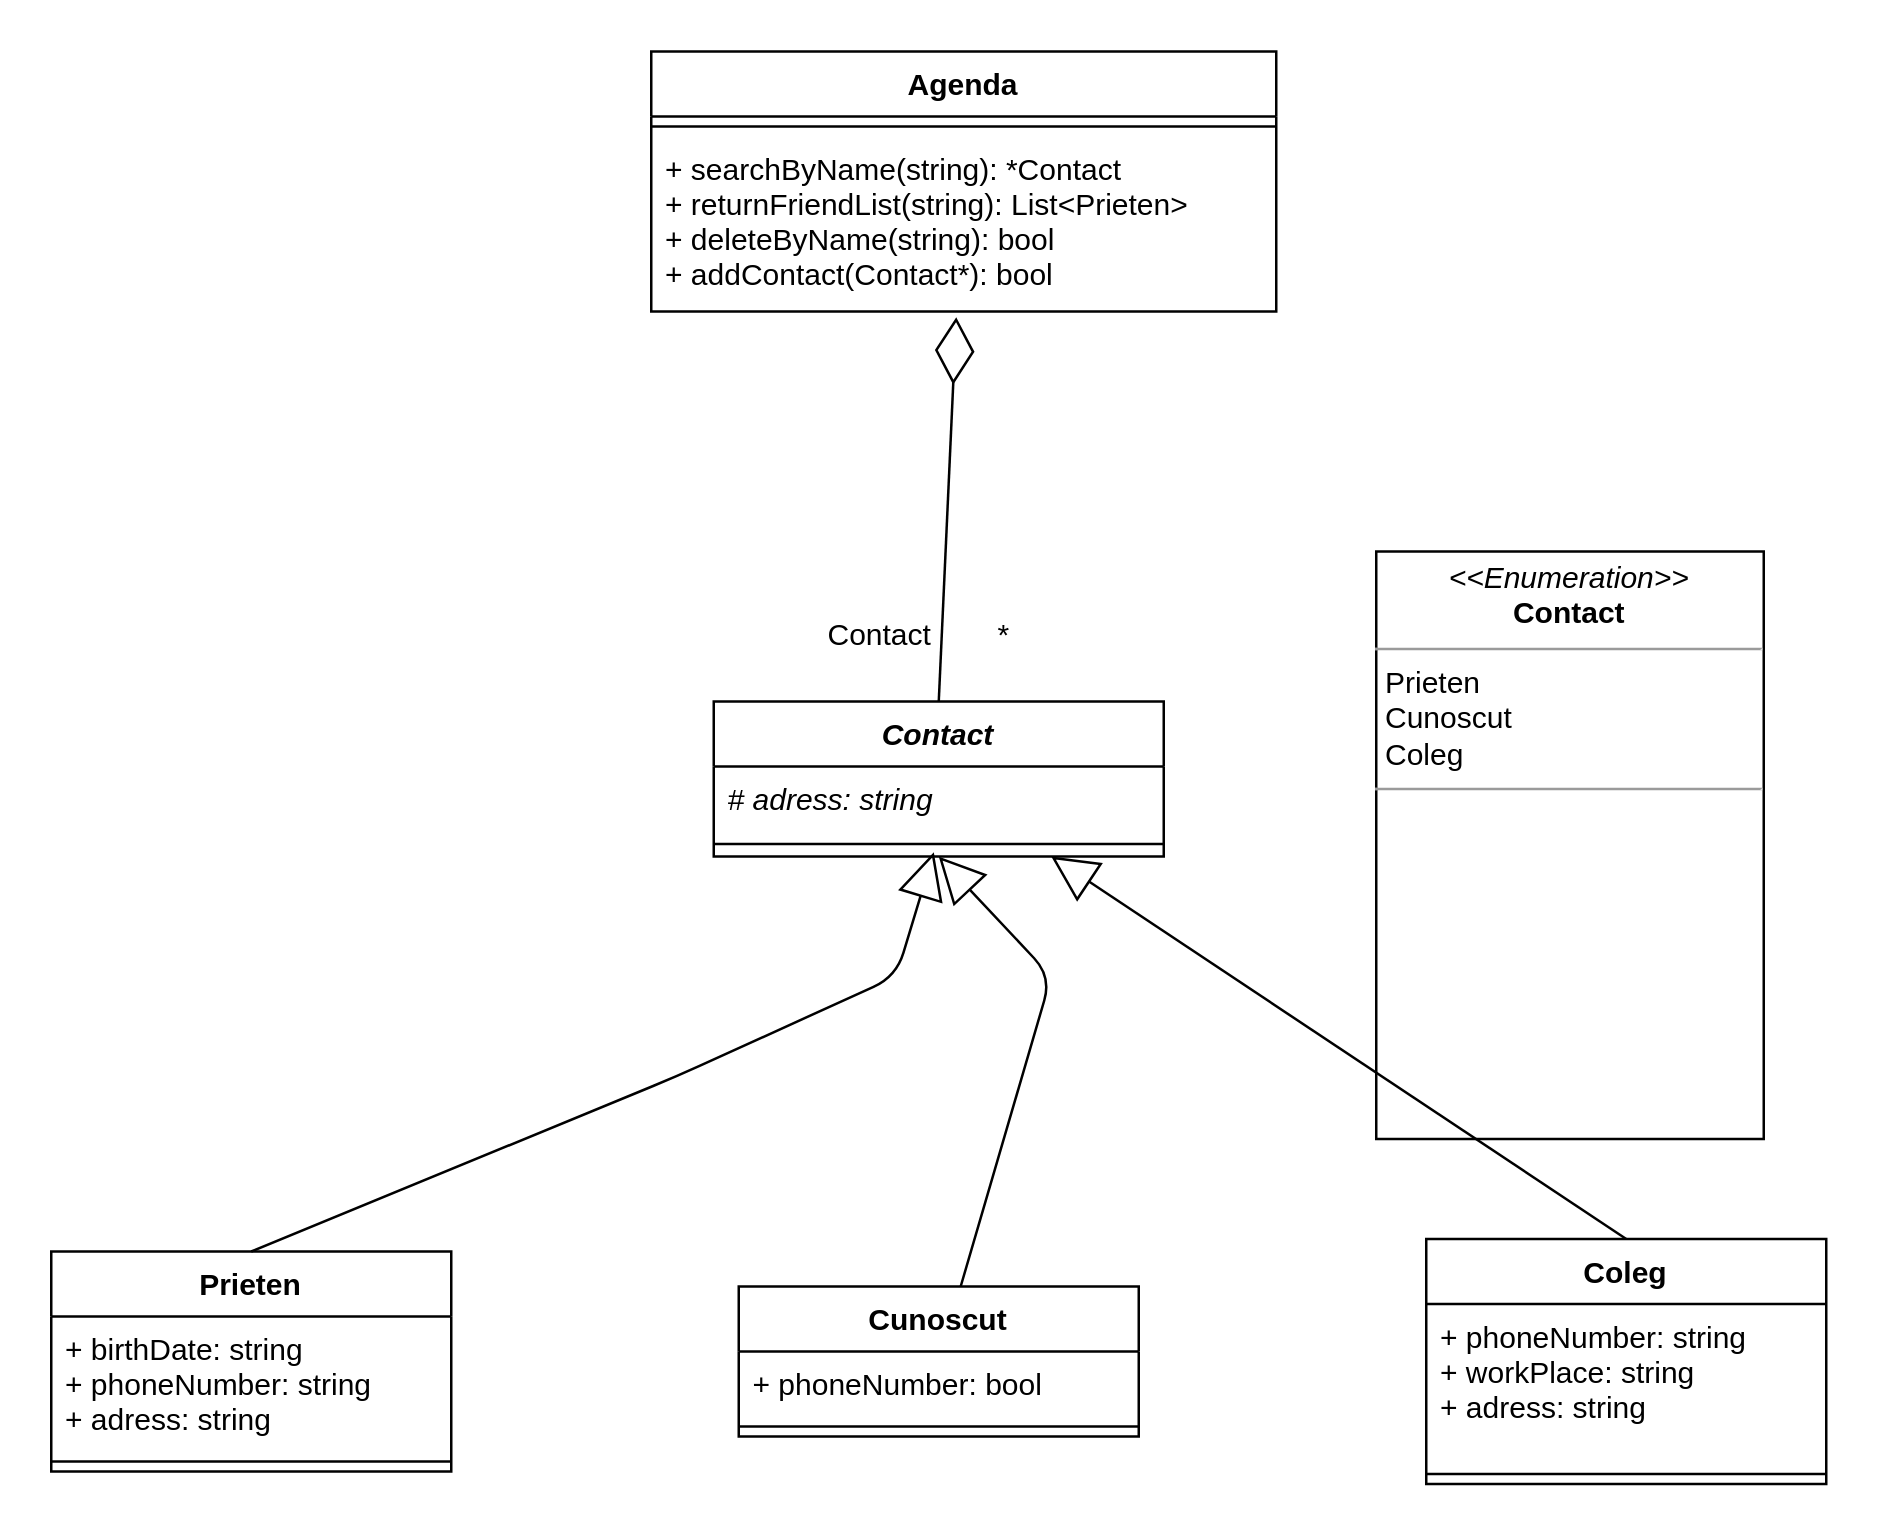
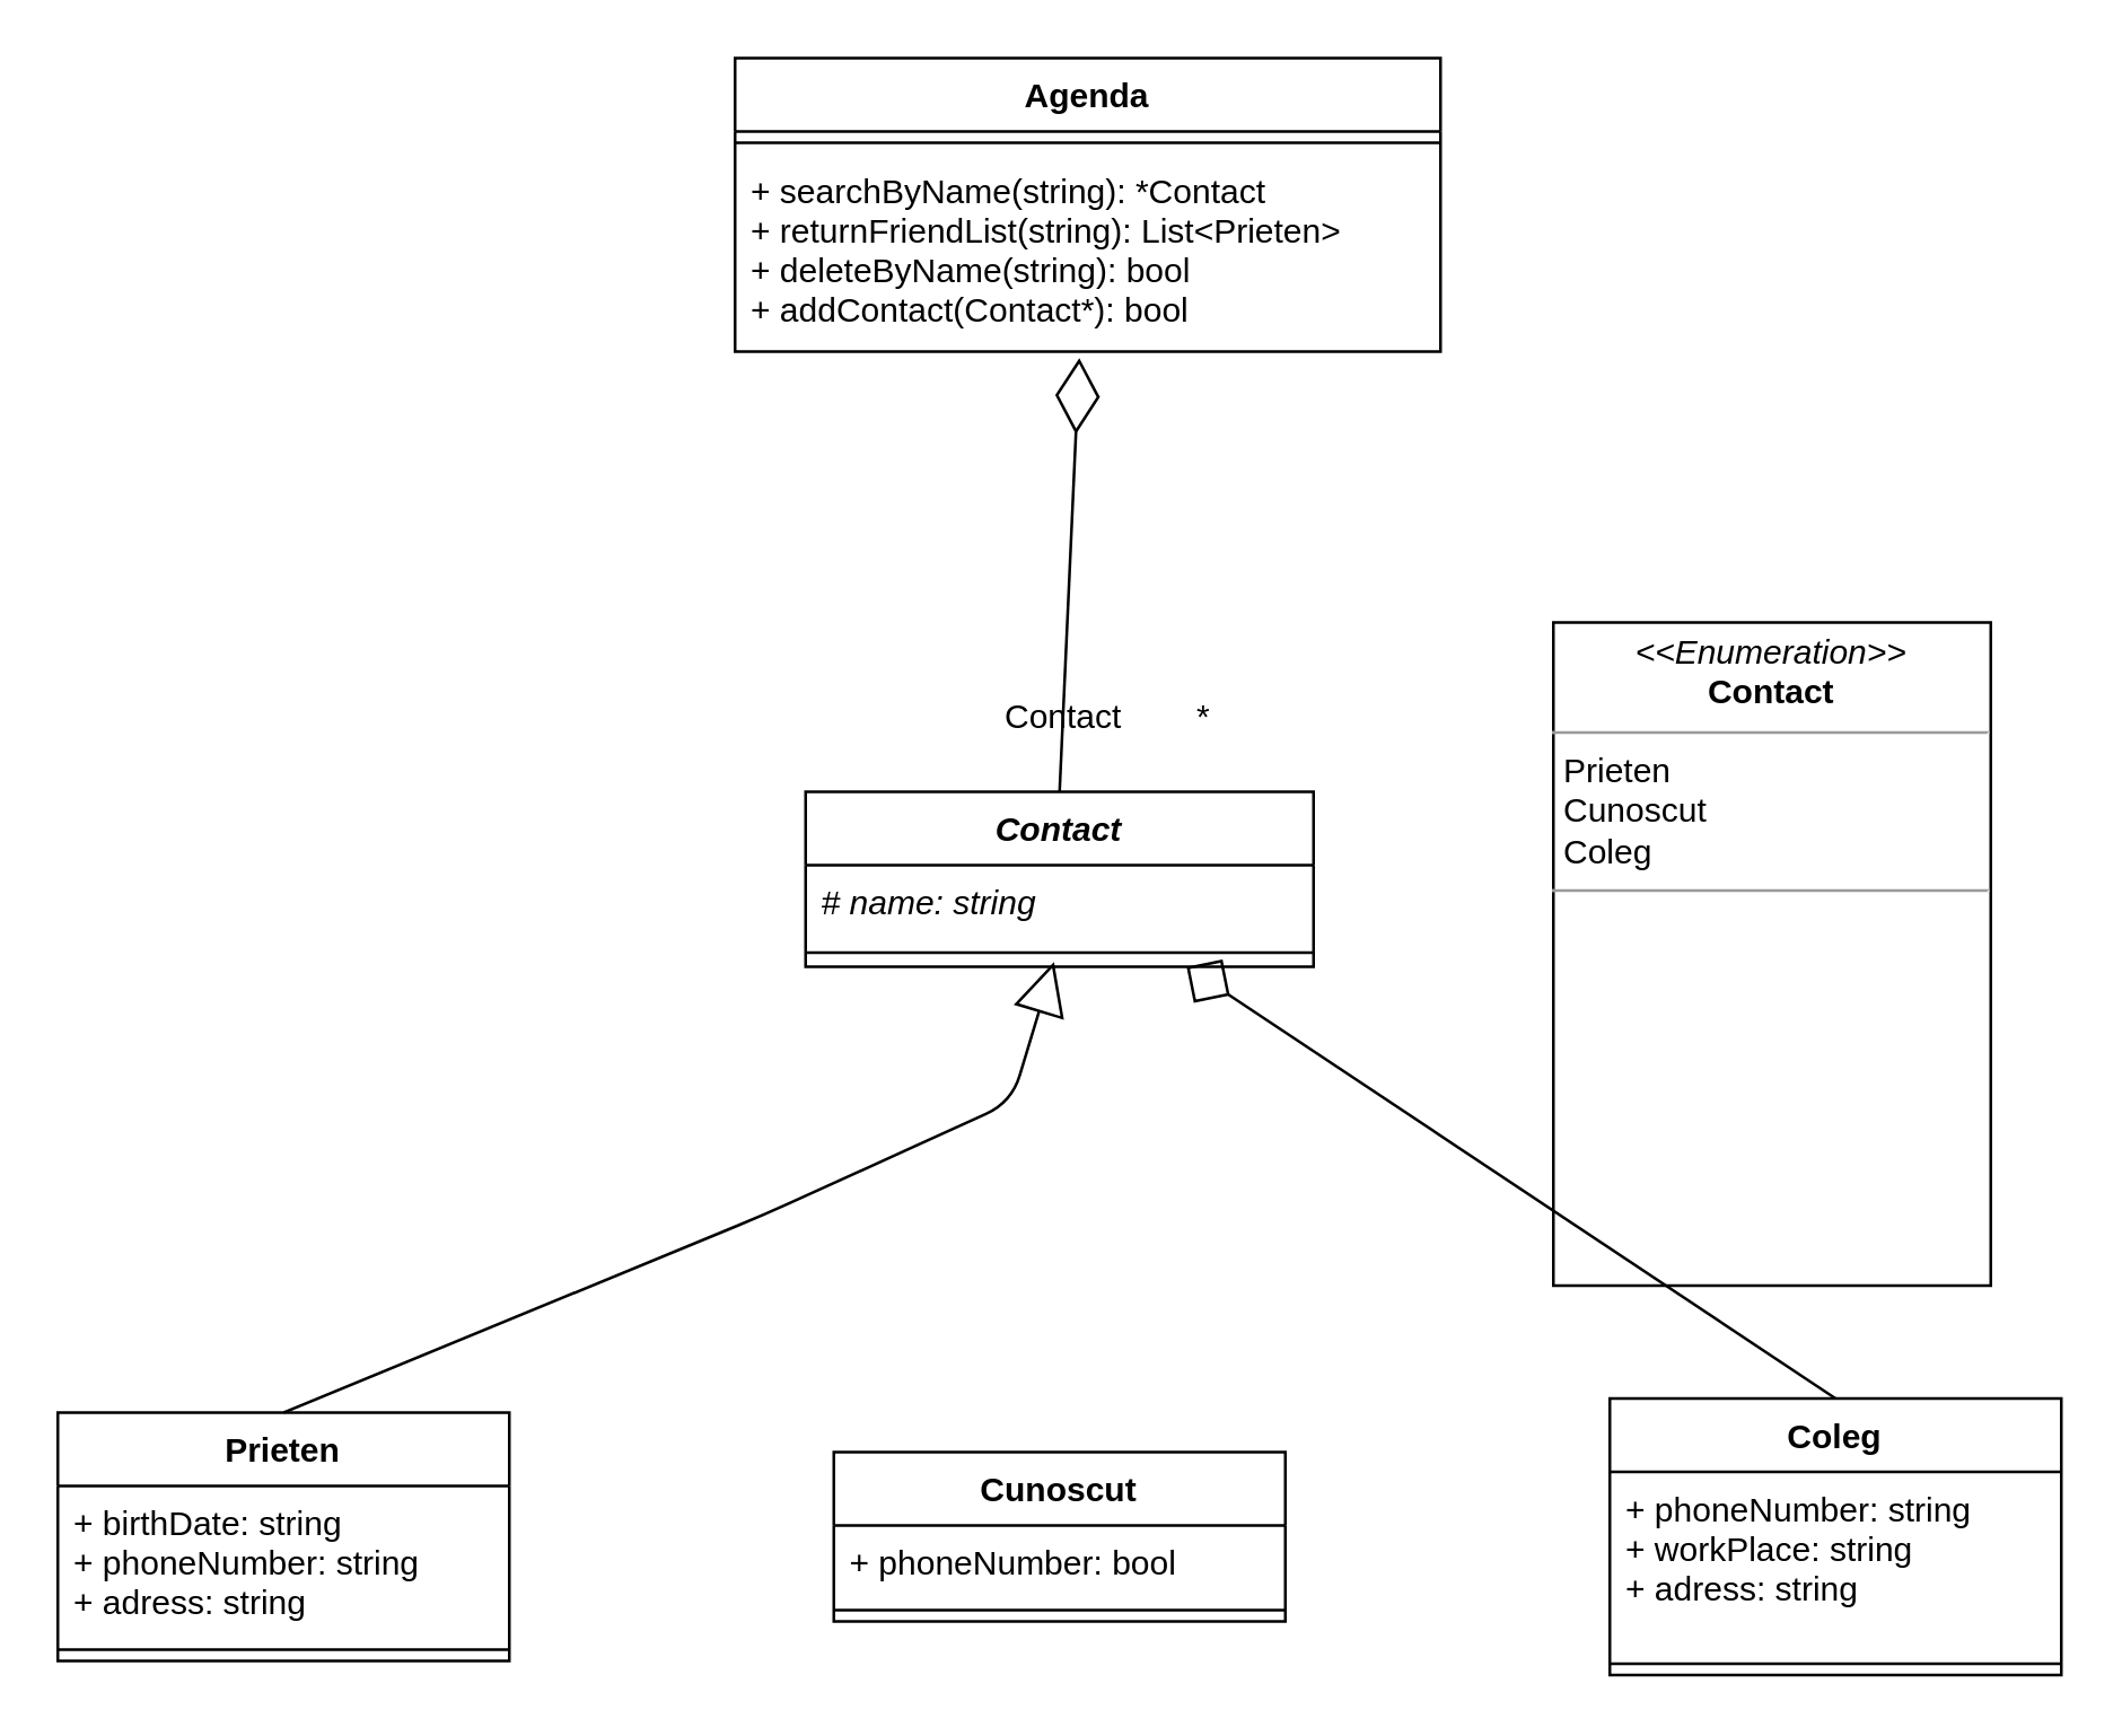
- <mxCell id="18" value="Contact        *" style="text;strokeColor=none;fillColor=none;align=left;verticalAlign=top;spacingLeft=4;spacingRight=4;overflow=hidden;rotatable=0;points=[[0,0.5],[1,0.5]];portConstraint=eastwest;" vertex="1" parent="1"><mxGeometry x="325" y="240" width="100" height="26" as="geometry" /></mxCell>
+ <mxCell id="18" value="Contact        *" style="text;strokeColor=none;fillColor=none;align=left;verticalAlign=top;spacingLeft=4;spacingRight=4;overflow=hidden;rotatable=0;points=[[0,0.5],[1,0.5]];portConstraint=eastwest;" vertex="1" parent="1"><mxGeometry x="350" y="240" width="100" height="26" as="geometry" /></mxCell>
- <mxCell id="3" value="# adress: string" style="text;strokeColor=none;fillColor=none;align=left;verticalAlign=top;spacingLeft=4;spacingRight=4;overflow=hidden;rotatable=0;points=[[0,0.5],[1,0.5]];portConstraint=eastwest;fontStyle=2" vertex="1" parent="2"><mxGeometry y="26" width="180" height="26" as="geometry" /></mxCell>
+ <mxCell id="3" value="# name: string" style="text;strokeColor=none;fillColor=none;align=left;verticalAlign=top;spacingLeft=4;spacingRight=4;overflow=hidden;rotatable=0;points=[[0,0.5],[1,0.5]];portConstraint=eastwest;fontStyle=2" vertex="1" parent="2"><mxGeometry y="26" width="180" height="26" as="geometry" /></mxCell>
- <mxCell id="22" value="&lt;br&gt;" style="endArrow=block;endSize=16;endFill=0;html=1;exitX=0.5;exitY=0;exitDx=0;exitDy=0;entryX=0.75;entryY=1;entryDx=0;entryDy=0;" edge="1" parent="1" source="11" target="2"><mxGeometry width="160" relative="1" as="geometry"><mxPoint x="280" y="380" as="sourcePoint" /><mxPoint x="440" y="380" as="targetPoint" /></mxGeometry></mxCell>
+ <mxCell id="22" value="&lt;br&gt;" style="endArrow=diamond;endSize=16;endFill=0;html=1;exitX=0.5;exitY=0;exitDx=0;exitDy=0;entryX=0.75;entryY=1;entryDx=0;entryDy=0;" edge="1" parent="1" source="11" target="2"><mxGeometry width="160" relative="1" as="geometry"><mxPoint x="280" y="380" as="sourcePoint" /><mxPoint x="440" y="380" as="targetPoint" /></mxGeometry></mxCell>
- <mxCell id="21" value="" style="endArrow=block;endSize=16;endFill=0;html=1;entryX=0.5;entryY=1;entryDx=0;entryDy=0;" edge="1" parent="1" source="8" target="2"><mxGeometry x="-0.011" y="-17" width="160" relative="1" as="geometry"><mxPoint x="230" y="380" as="sourcePoint" /><mxPoint x="390" y="380" as="targetPoint" /><Array as="points"><mxPoint x="420" y="390" /></Array><mxPoint y="2" as="offset" /></mxGeometry></mxCell>
